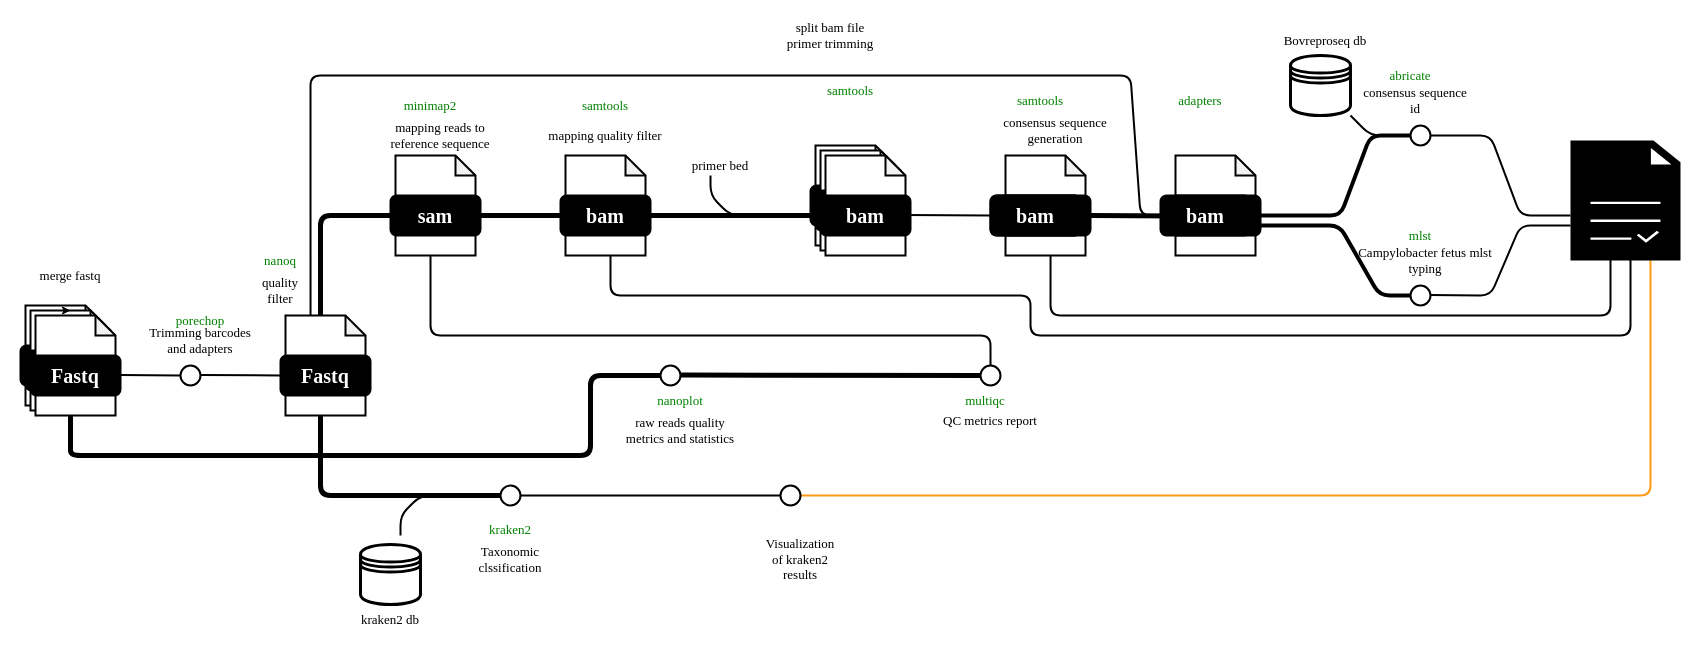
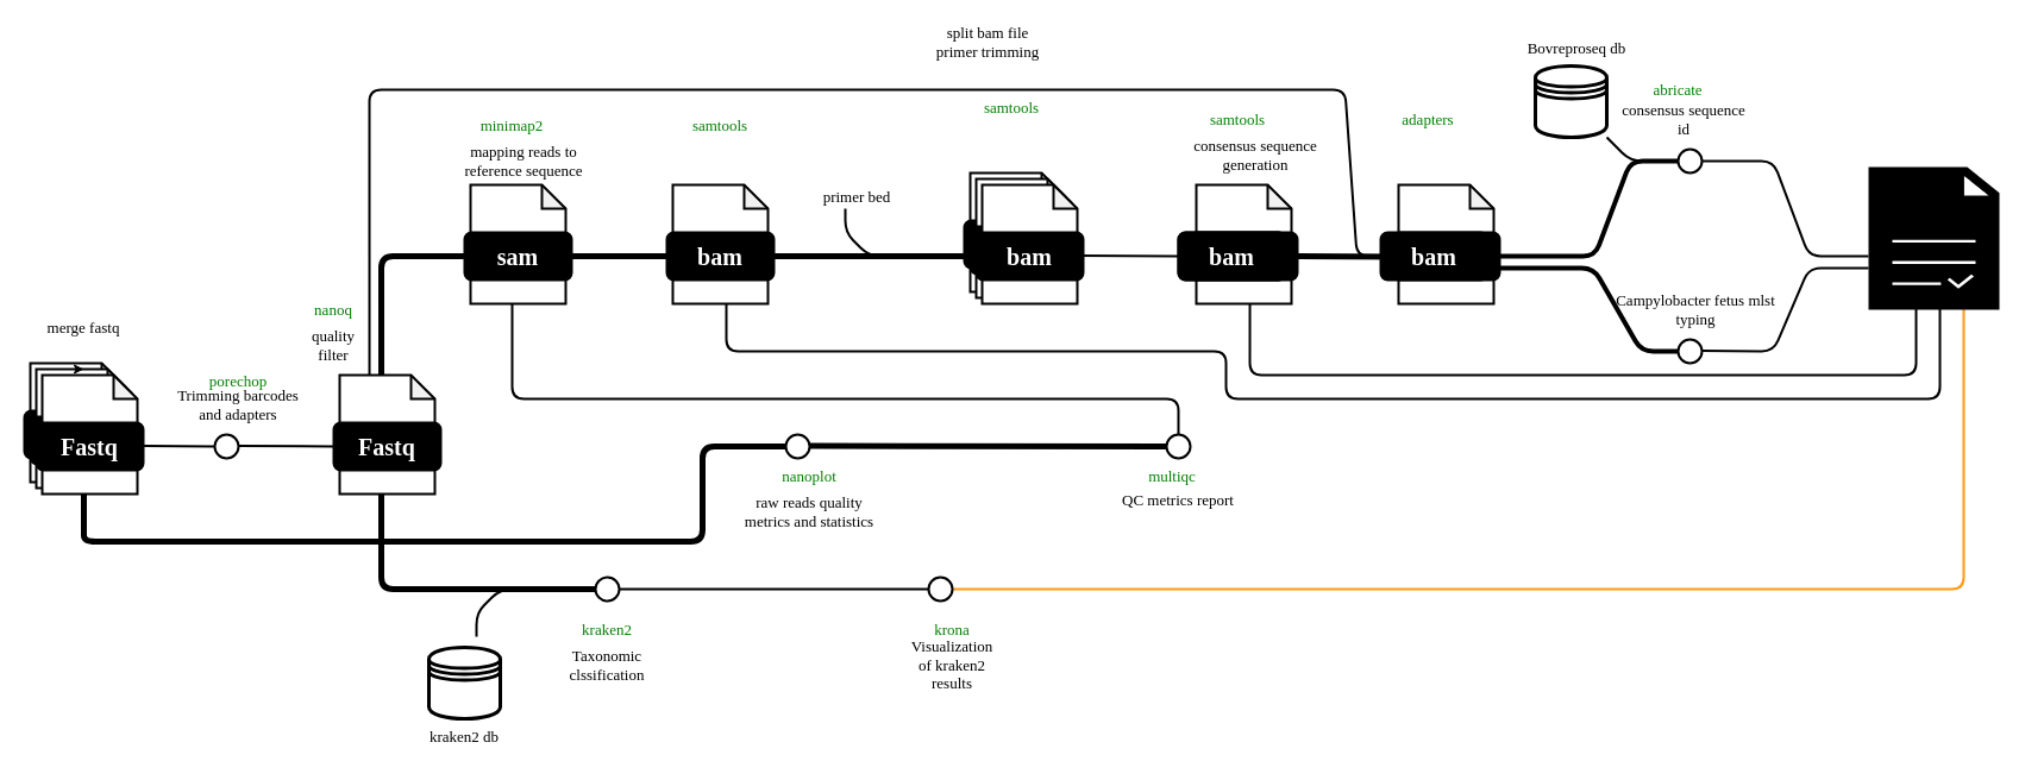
- <mxCell id="10" value="&lt;div style=&quot;font-size: 13px;&quot;&gt;&lt;font data-font-src=&quot;https://fonts.googleapis.com/css?family=Maven+Pro&quot; style=&quot;font-size: 13px;&quot;&gt;mapping&lt;/font&gt; quality filter &lt;br style=&quot;font-size: 13px;&quot;&gt;&lt;/div&gt;" style="text;html=1;align=center;verticalAlign=middle;whiteSpace=wrap;rounded=0;fontSize=13;fontFamily=Maven Pro;fontSource=https%3A%2F%2Ffonts.googleapis.com%2Fcss%3Ffamily%3DMaven%2BPro;" vertex="1" parent="1"><mxGeometry x="545" y="120" width="120" height="30" as="geometry" /></mxCell>
- <mxCell id="65" value="mlst" style="text;html=1;align=center;verticalAlign=middle;whiteSpace=wrap;rounded=1;fontFamily=Maven Pro;fontSource=https%3A%2F%2Ffonts.googleapis.com%2Fcss%3Ffamily%3DMaven%2BPro;fontColor=#008000;fontSize=13;" vertex="1" parent="1"><mxGeometry x="1380" y="225" width="80" height="20" as="geometry" /></mxCell>
+ <mxCell id="19" value="krona" style="text;html=1;align=center;verticalAlign=middle;whiteSpace=wrap;rounded=1;fontFamily=Maven Pro;fontSource=https%3A%2F%2Ffonts.googleapis.com%2Fcss%3Ffamily%3DMaven%2BPro;fontColor=#008000;fontSize=13;" vertex="1" parent="1"><mxGeometry x="760" y="514" width="80" height="30" as="geometry" /></mxCell>
